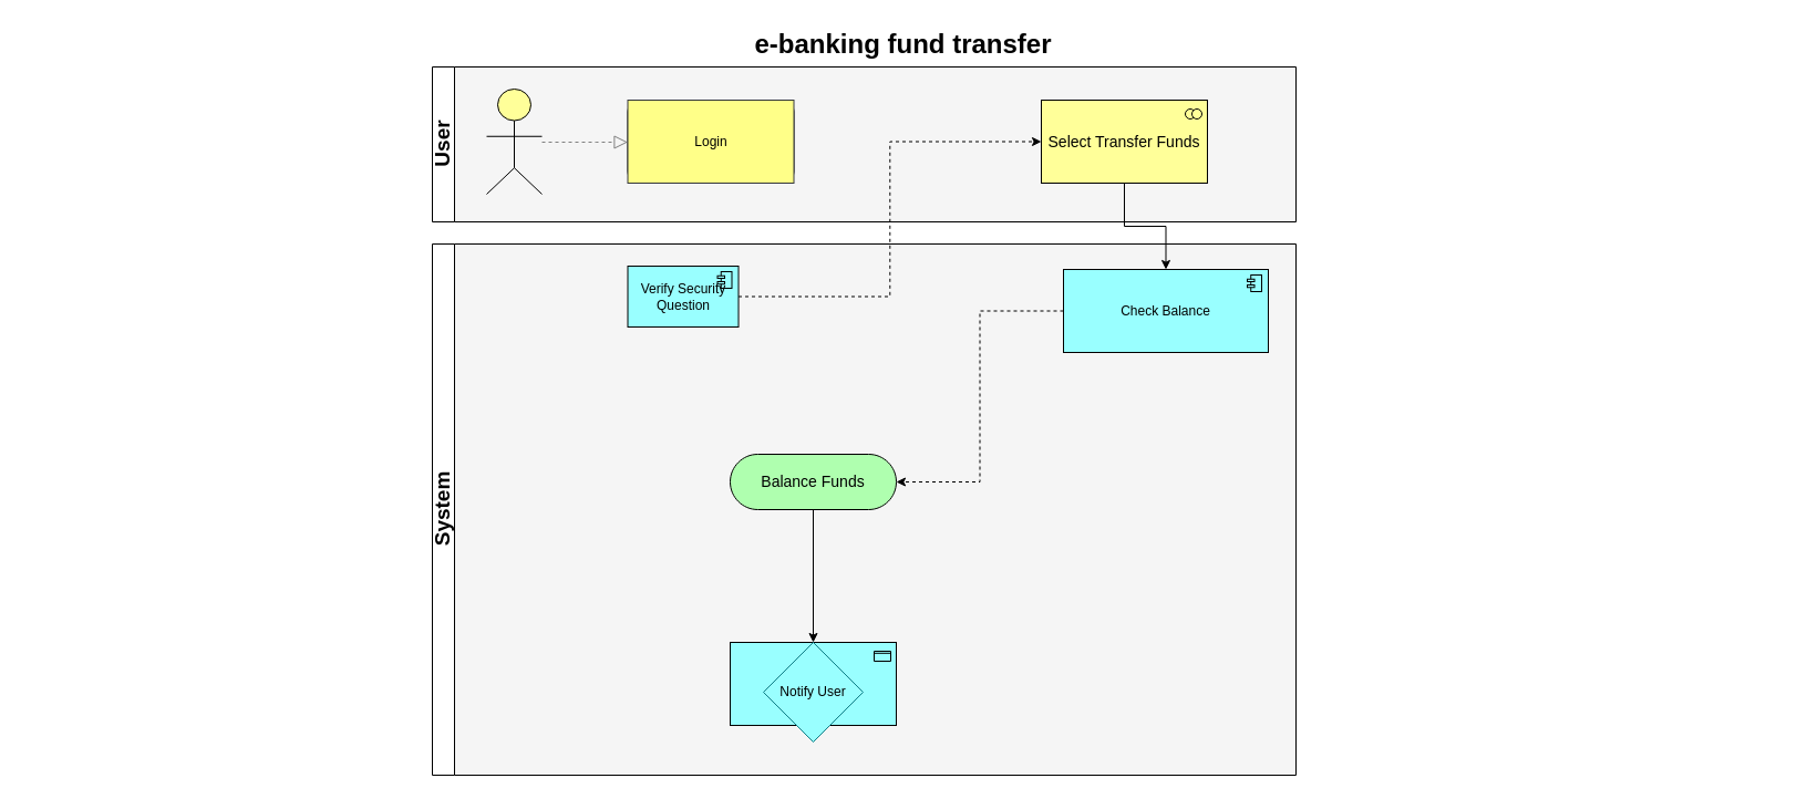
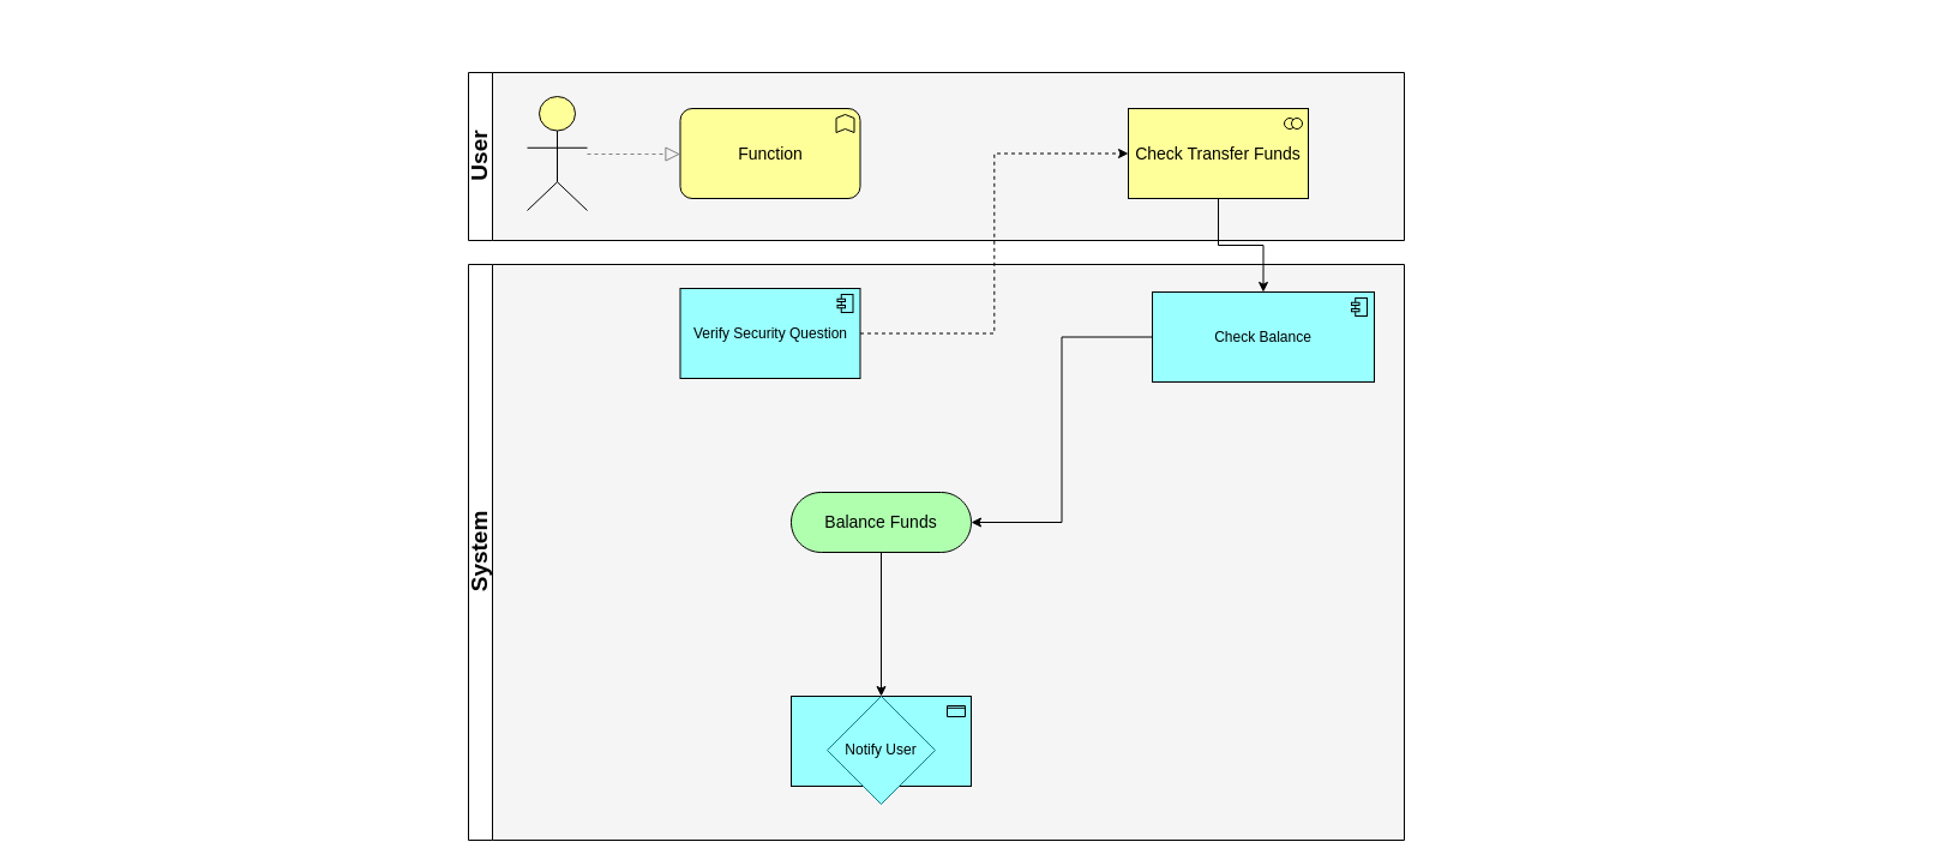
- <mxCell id="11" value="e-banking fund transfer" style="text;strokeColor=none;fillColor=none;html=1;fontSize=24;fontStyle=1;verticalAlign=middle;align=center;" parent="1" vertex="1"><mxGeometry x="20" y="20" width="1590" height="40" as="geometry" /></mxCell>
- <mxCell id="12" value="Login" style="html=1;outlineConnect=0;whiteSpace=wrap;fillColor=#ffff88;shape=mxgraph.archimate3.application;appType=generic;archiType=square;strokeColor=#36393d;" vertex="1" parent="1"><mxGeometry x="566.5" y="90" width="150" height="75" as="geometry" /></mxCell>
- <mxCell id="8" value="Select Transfer Funds" style="html=1;whiteSpace=wrap;fillColor=#ffff99;shape=mxgraph.archimate3.application;appType=collab;archiType=square;fontSize=14;" parent="1" vertex="1"><mxGeometry x="940" y="90" width="150" height="75" as="geometry" /></mxCell>
+ <mxCell id="8" value="Check Transfer Funds" style="html=1;whiteSpace=wrap;fillColor=#ffff99;shape=mxgraph.archimate3.application;appType=collab;archiType=square;fontSize=14;" parent="1" vertex="1"><mxGeometry x="940" y="90" width="150" height="75" as="geometry" /></mxCell>
- <mxCell id="16" value="Verify Security Question" style="html=1;outlineConnect=0;whiteSpace=wrap;fillColor=#99ffff;shape=mxgraph.archimate3.application;appType=comp;archiType=square;" vertex="1" parent="1"><mxGeometry x="566.5" y="240" width="100" height="55" as="geometry" /></mxCell>
+ <mxCell id="16" value="Verify Security Question" style="html=1;outlineConnect=0;whiteSpace=wrap;fillColor=#99ffff;shape=mxgraph.archimate3.application;appType=comp;archiType=square;" vertex="1" parent="1"><mxGeometry x="566.5" y="240" width="150" height="75" as="geometry" /></mxCell>
- <mxCell id="13" value="" style="edgeStyle=orthogonalEdgeStyle;rounded=0;orthogonalLoop=1;jettySize=auto;html=1;entryX=0;entryY=0;entryDx=150;entryDy=25;entryPerimeter=0;dashed=1;" edge="1" parent="1" source="14" target="5"><mxGeometry relative="1" as="geometry" /></mxCell>
+ <mxCell id="13" value="" style="edgeStyle=orthogonalEdgeStyle;rounded=0;orthogonalLoop=1;jettySize=auto;html=1;entryX=0;entryY=0;entryDx=150;entryDy=25;entryPerimeter=0;" edge="1" parent="1" source="14" target="5"><mxGeometry relative="1" as="geometry" /></mxCell>
